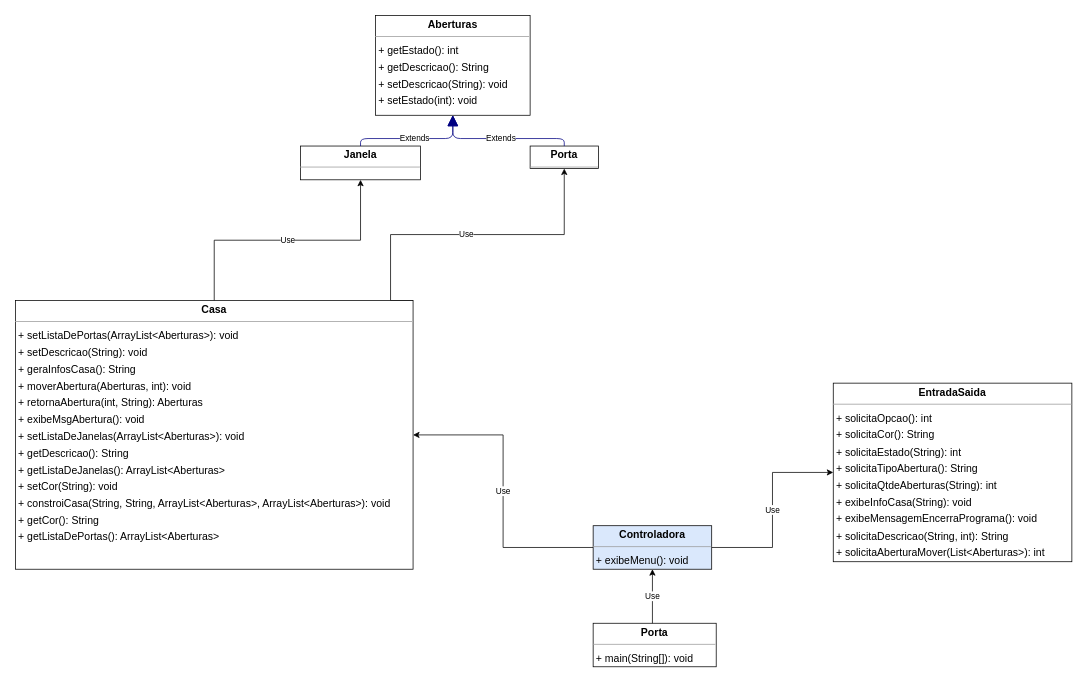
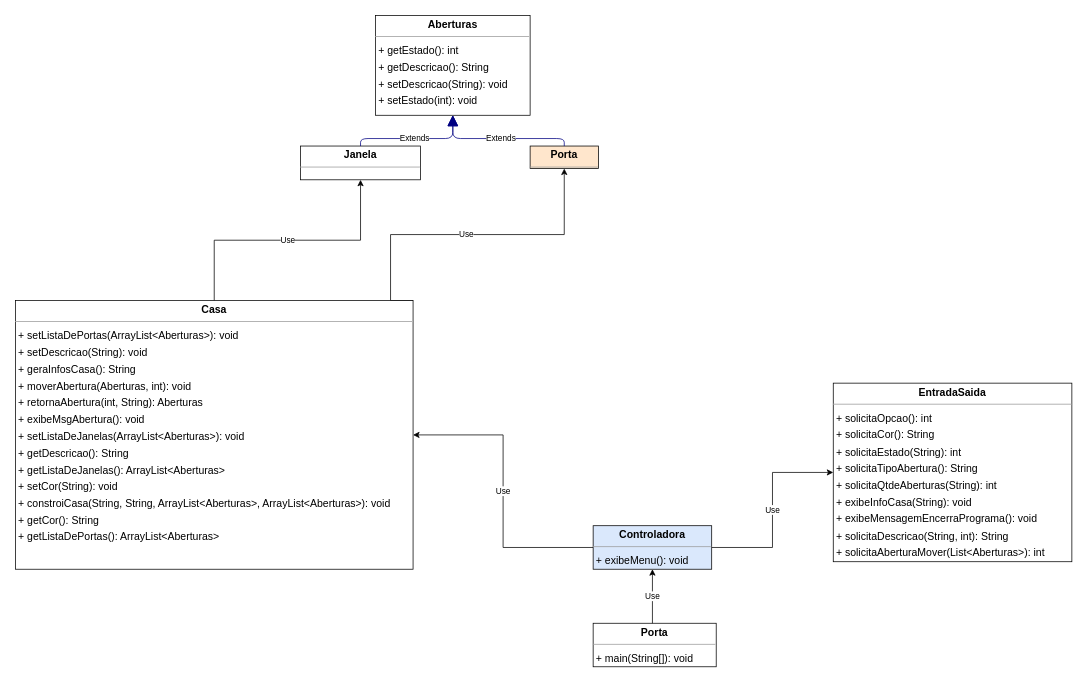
- <mxCell id="11" value="&lt;p style=&quot;margin:0px;margin-top:4px;text-align:center;&quot;&gt;&lt;b&gt;Porta&lt;/b&gt;&lt;/p&gt;&lt;hr size=&quot;1&quot;/&gt;" style="verticalAlign=top;align=left;overflow=fill;fontSize=14;fontFamily=Helvetica;html=1;rounded=0;shadow=0;comic=0;labelBackgroundColor=none;strokeWidth=1;" parent="1" vertex="1"><mxGeometry x="706" y="194" width="91" height="30" as="geometry" /></mxCell>
+ <mxCell id="11" value="&lt;p style=&quot;margin:0px;margin-top:4px;text-align:center;&quot;&gt;&lt;b&gt;Porta&lt;/b&gt;&lt;/p&gt;&lt;hr size=&quot;1&quot;/&gt;" style="verticalAlign=top;align=left;overflow=fill;fontSize=14;fontFamily=Helvetica;html=1;rounded=0;shadow=0;comic=0;labelBackgroundColor=none;strokeWidth=1;fillColor=#ffe6cc;" parent="1" vertex="1"><mxGeometry x="706" y="194" width="91" height="30" as="geometry" /></mxCell>
